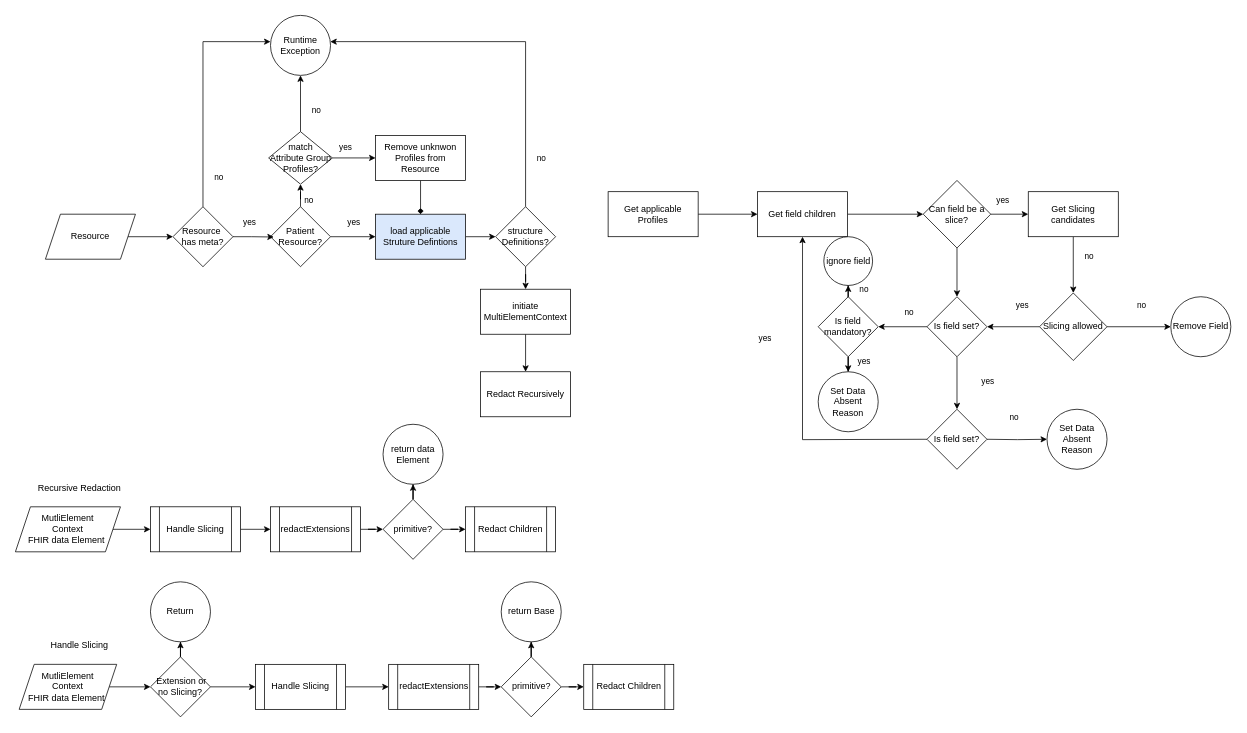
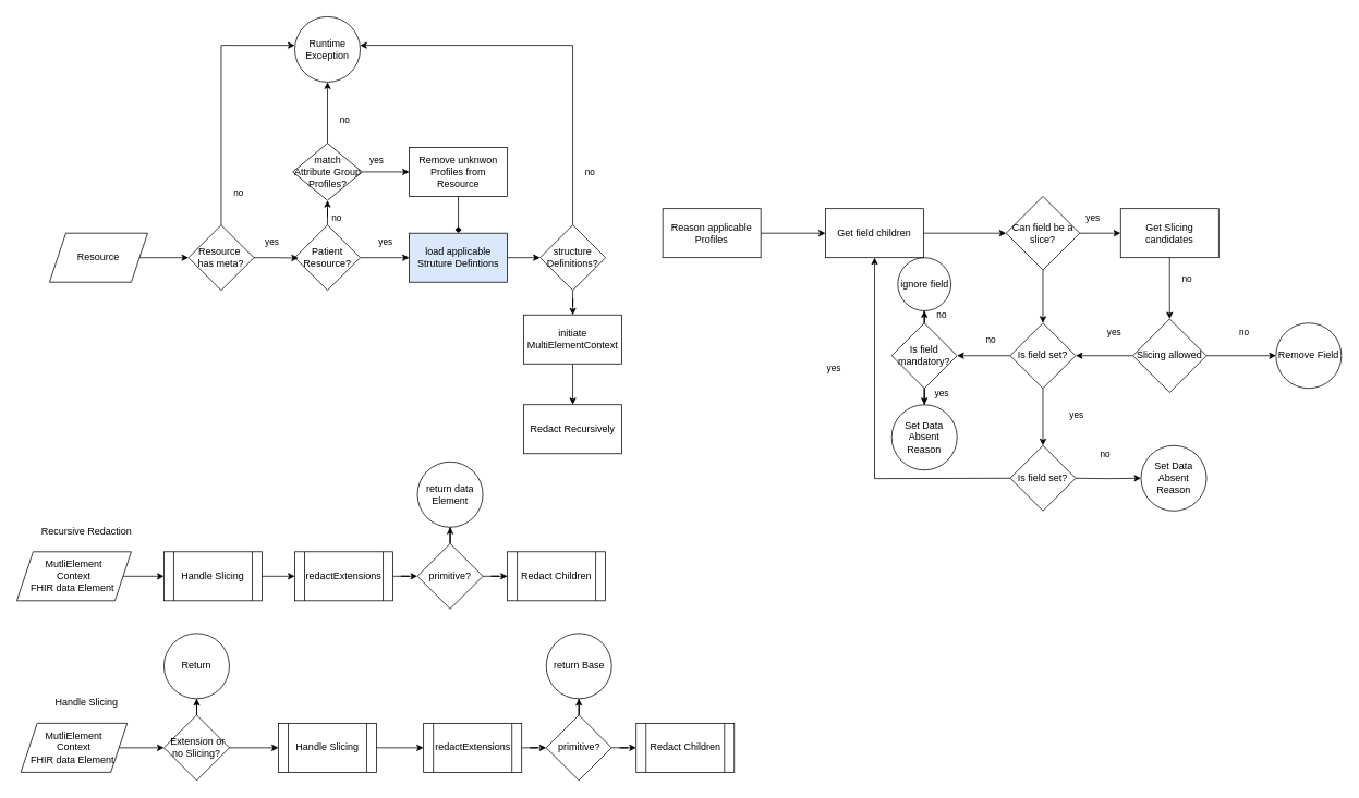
- <mxCell id="5" value="Get applicable Profiles" style="rounded=0;whiteSpace=wrap;html=1;" parent="1" vertex="1"><mxGeometry x="810" y="255" width="120" height="60" as="geometry" /></mxCell>
+ <mxCell id="5" value="Reason applicable Profiles" style="rounded=0;whiteSpace=wrap;html=1;" parent="1" vertex="1"><mxGeometry x="810" y="255" width="120" height="60" as="geometry" /></mxCell>
